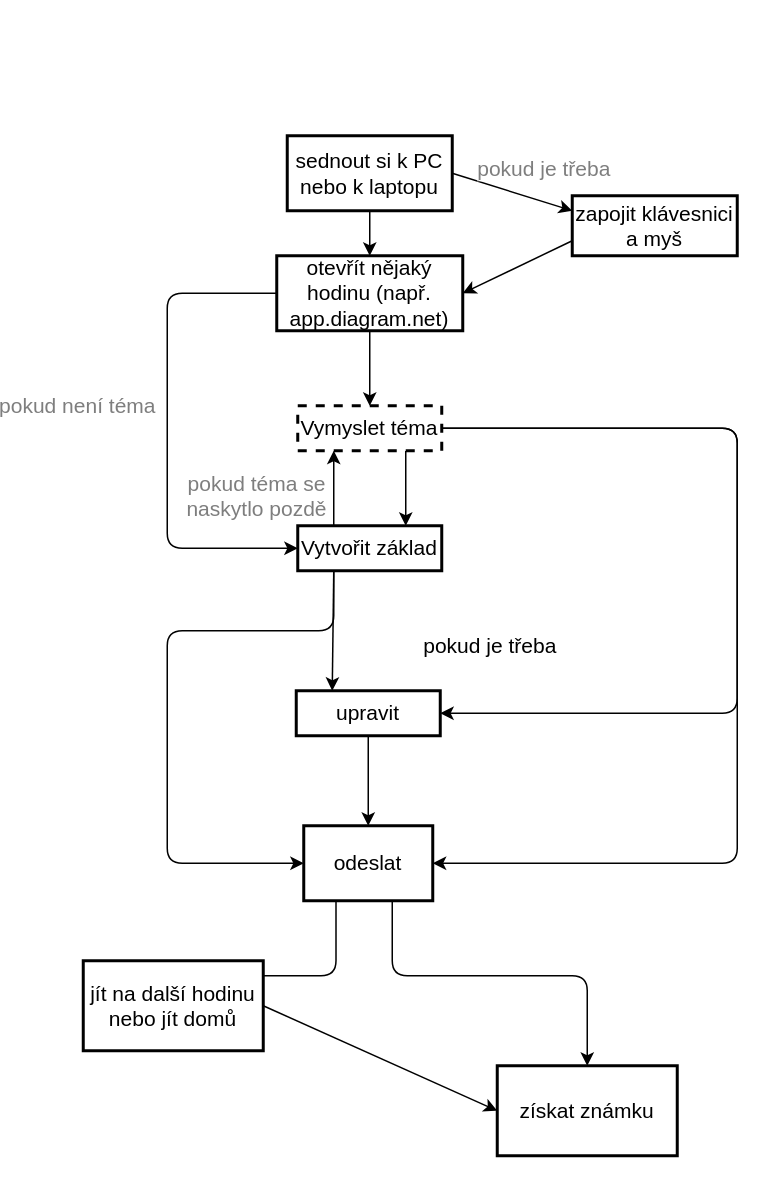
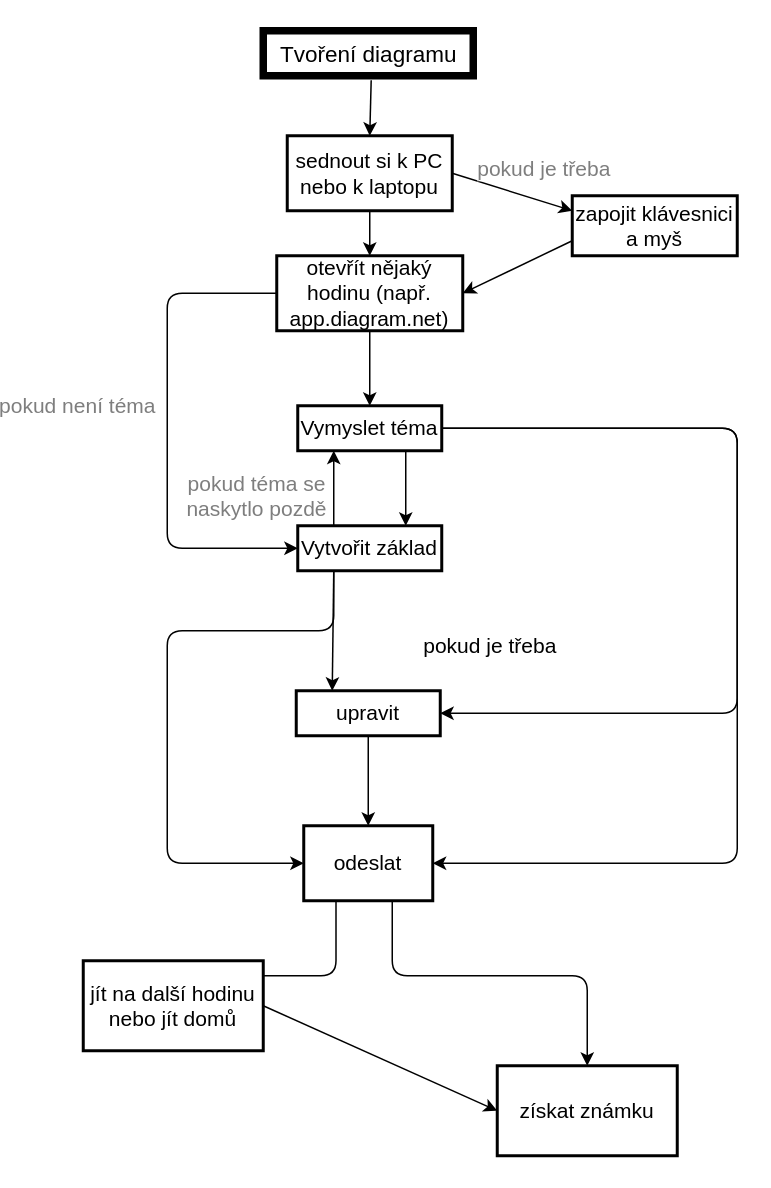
+ <mxCell id="6" value="&lt;font style=&quot;font-size: 15px;&quot;&gt;Tvoření diagramu&lt;/font&gt;" style="text;html=1;align=center;verticalAlign=middle;resizable=0;points=[];autosize=1;strokeColor=default;fillColor=none;strokeWidth=5;" vertex="1" parent="1"><mxGeometry x="145" y="20" width="140" height="30" as="geometry" /></mxCell>
+ <mxCell id="18" value="" style="endArrow=classic;html=1;rounded=0;fontSize=14;exitX=0.514;exitY=1.1;exitDx=0;exitDy=0;exitPerimeter=0;entryX=0.5;entryY=0;entryDx=0;entryDy=0;" edge="1" parent="1" source="6" target="17"><mxGeometry width="50" height="50" relative="1" as="geometry"><mxPoint x="131" y="370" as="sourcePoint" /><mxPoint x="181" y="320" as="targetPoint" /></mxGeometry></mxCell>
- <mxCell id="5" value="&lt;font style=&quot;font-size: 14px;&quot;&gt;Vymyslet téma&lt;/font&gt;" style="rounded=0;whiteSpace=wrap;html=1;strokeWidth=2;dashed=1;" vertex="1" parent="1"><mxGeometry x="168" y="270" width="96" height="30" as="geometry" /></mxCell>
+ <mxCell id="5" value="&lt;font style=&quot;font-size: 14px;&quot;&gt;Vymyslet téma&lt;/font&gt;" style="rounded=0;whiteSpace=wrap;html=1;strokeWidth=2;" vertex="1" parent="1"><mxGeometry x="168" y="270" width="96" height="30" as="geometry" /></mxCell>
